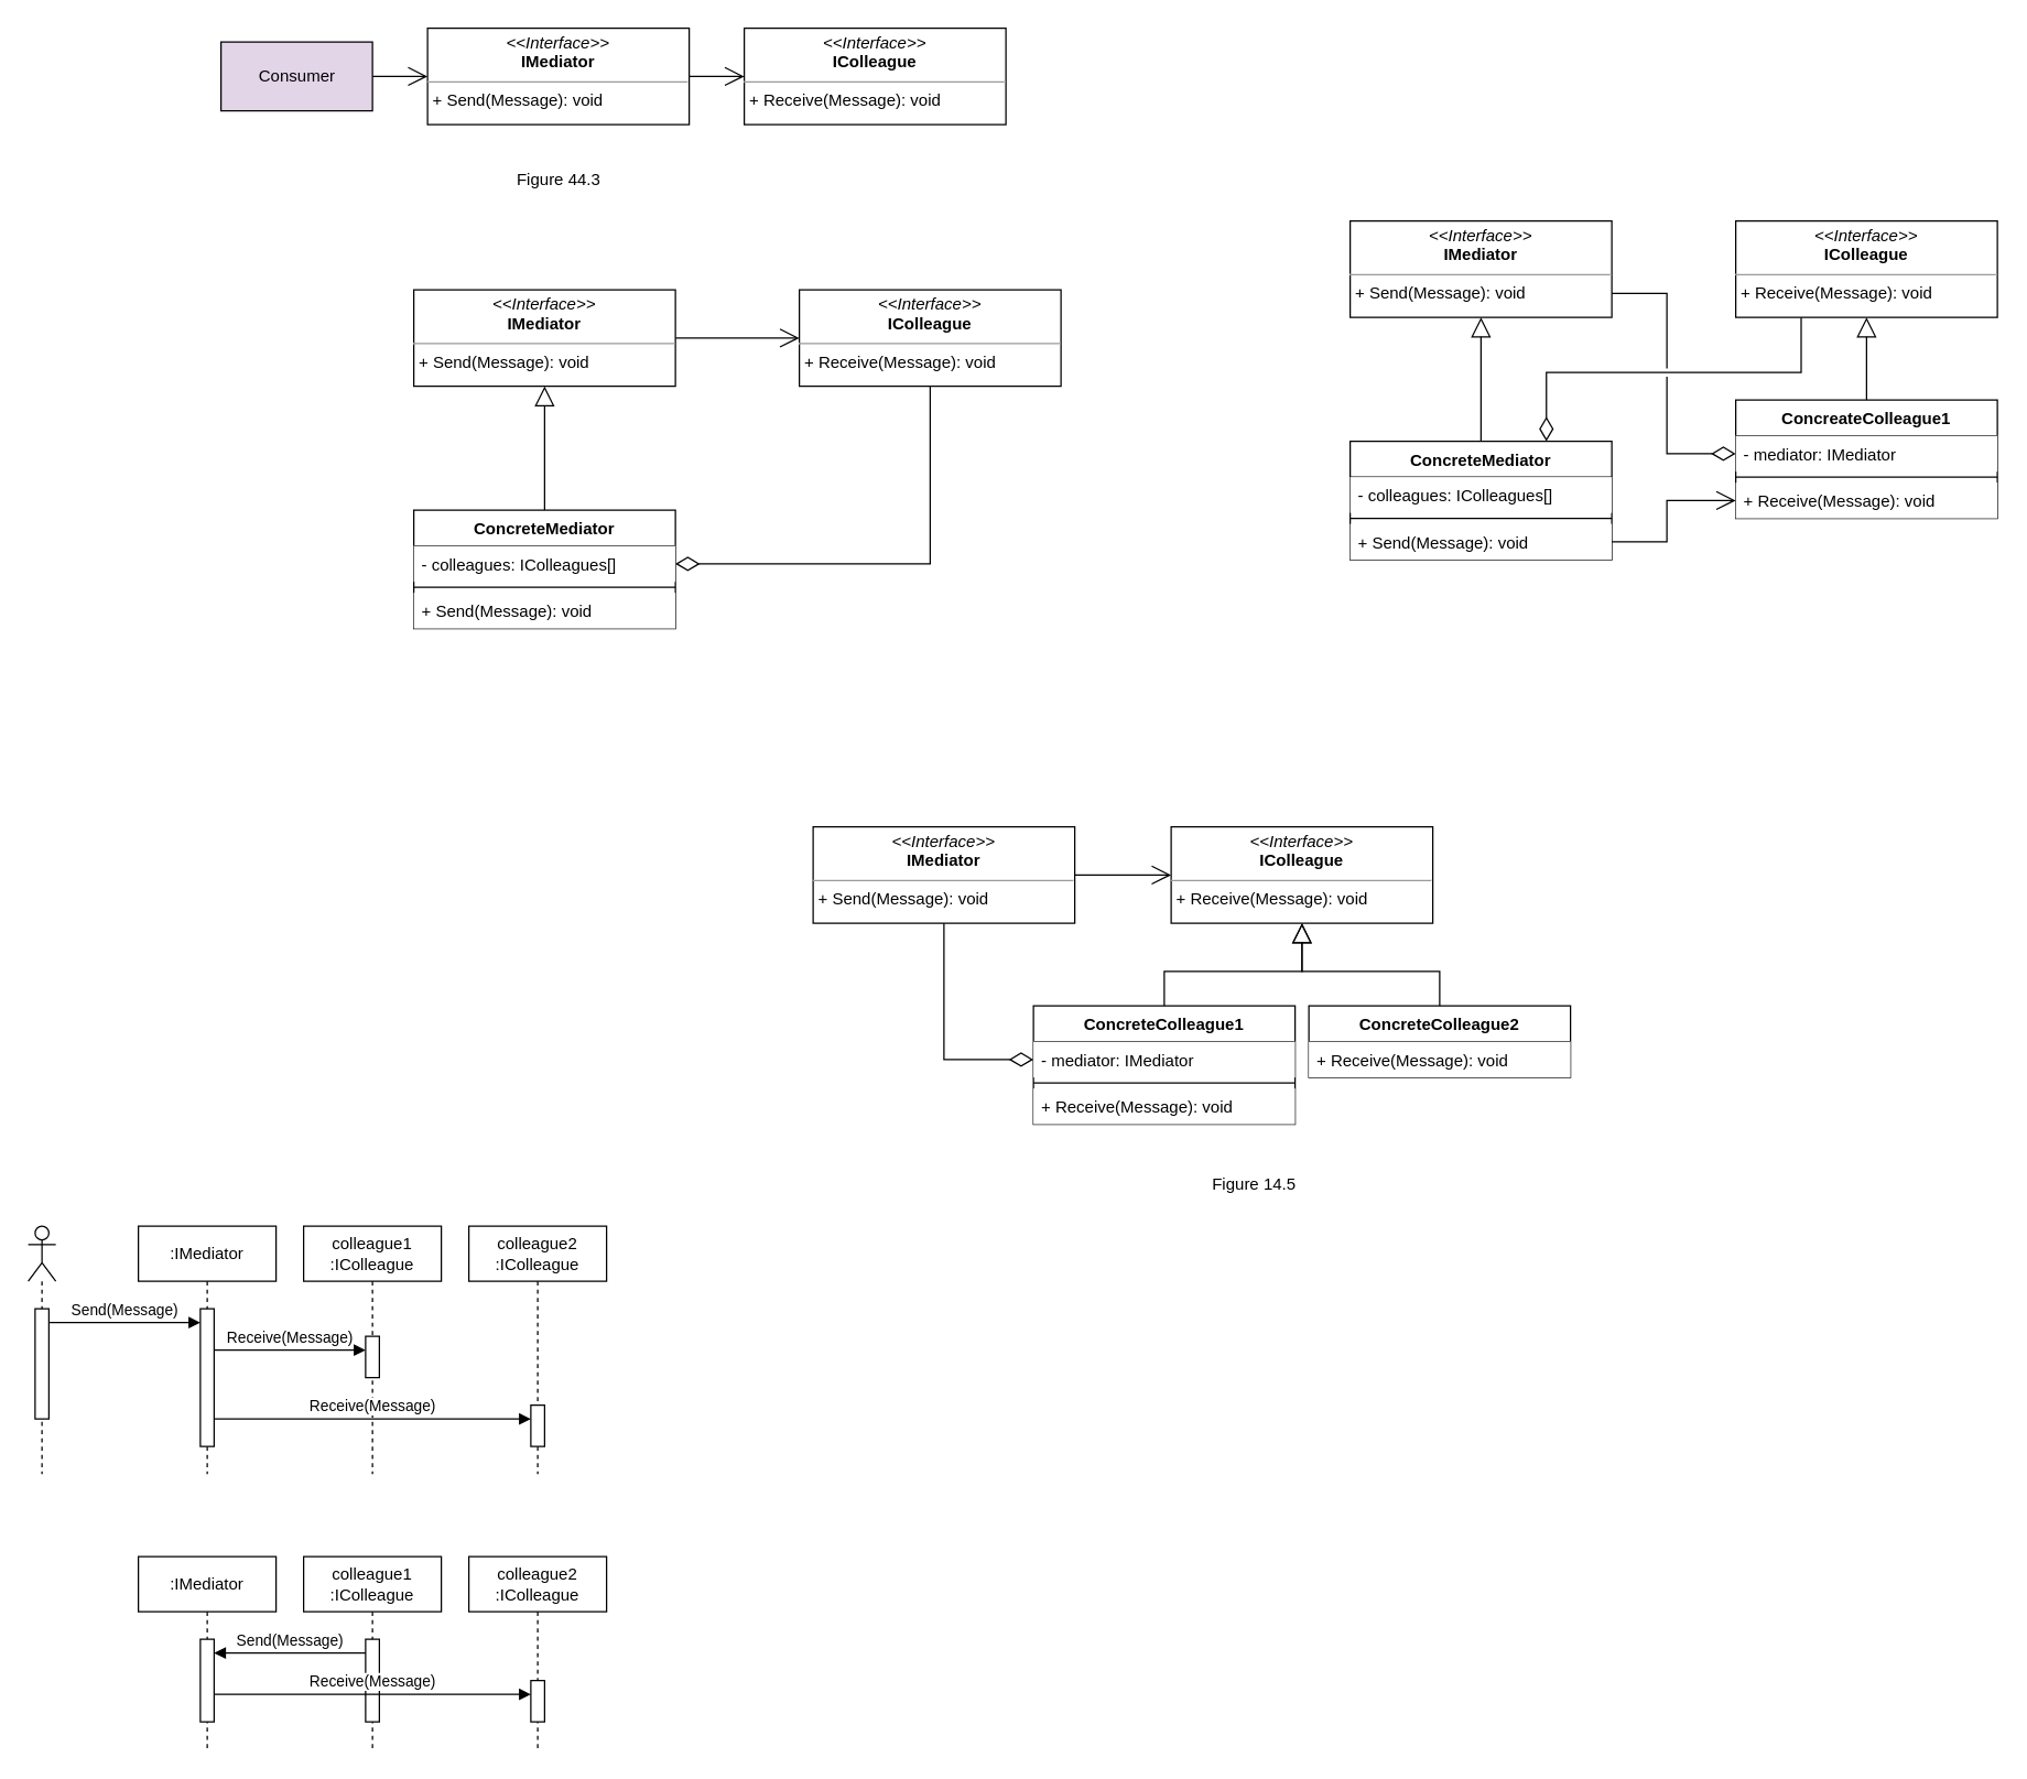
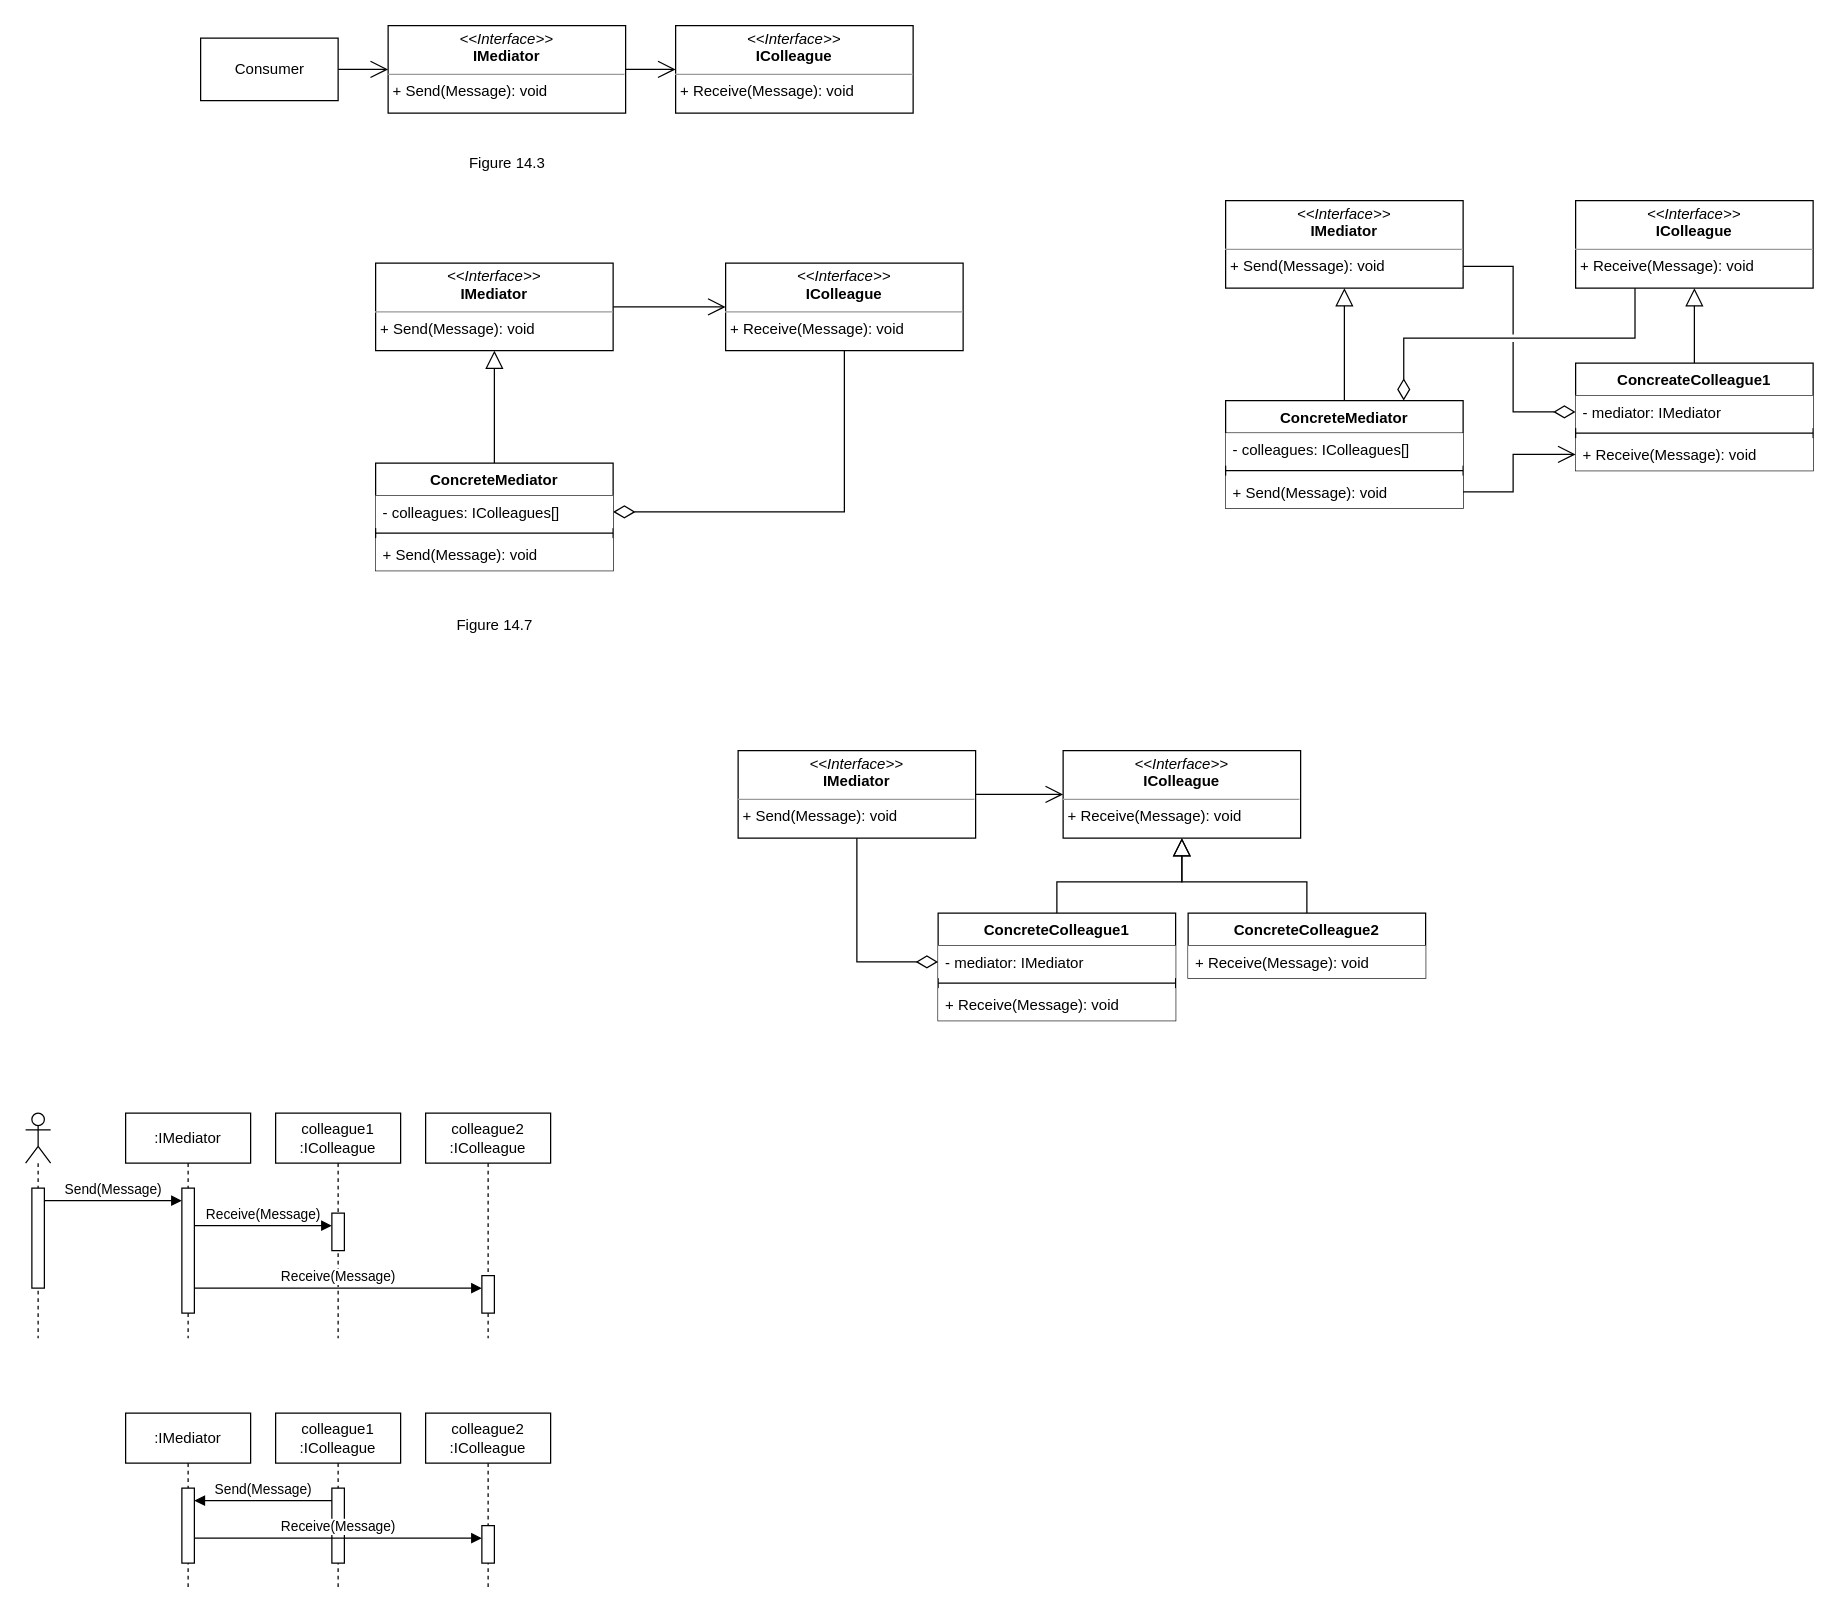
- <mxCell id="11" value="Consumer" style="html=1;fillColor=#e1d5e7;" parent="1" vertex="1"><mxGeometry x="160" y="30" width="110" height="50" as="geometry" /></mxCell>
+ <mxCell id="11" value="Consumer" style="html=1;fillColor=#ffffff;" parent="1" vertex="1"><mxGeometry x="160" y="30" width="110" height="50" as="geometry" /></mxCell>
- <mxCell id="62" value="Figure 44.3" style="text;html=1;align=center;verticalAlign=middle;resizable=0;points=[];autosize=1;fontSize=12;fontColor=#000000;" parent="1" vertex="1"><mxGeometry x="365" y="120" width="80" height="20" as="geometry" /></mxCell>
+ <mxCell id="62" value="Figure 14.3" style="text;html=1;align=center;verticalAlign=middle;resizable=0;points=[];autosize=1;fontSize=12;fontColor=#000000;" parent="1" vertex="1"><mxGeometry x="365" y="120" width="80" height="20" as="geometry" /></mxCell>
+ <mxCell id="64" value="Figure 14.7" style="text;html=1;align=center;verticalAlign=middle;resizable=0;points=[];autosize=1;fontSize=12;fontColor=#000000;" parent="1" vertex="1"><mxGeometry x="355" y="490" width="80" height="20" as="geometry" /></mxCell>
- <mxCell id="63" value="Figure 14.5" style="text;html=1;align=center;verticalAlign=middle;resizable=0;points=[];autosize=1;fontSize=12;fontColor=#000000;" parent="1" vertex="1"><mxGeometry x="870" y="850" width="80" height="20" as="geometry" /></mxCell>
